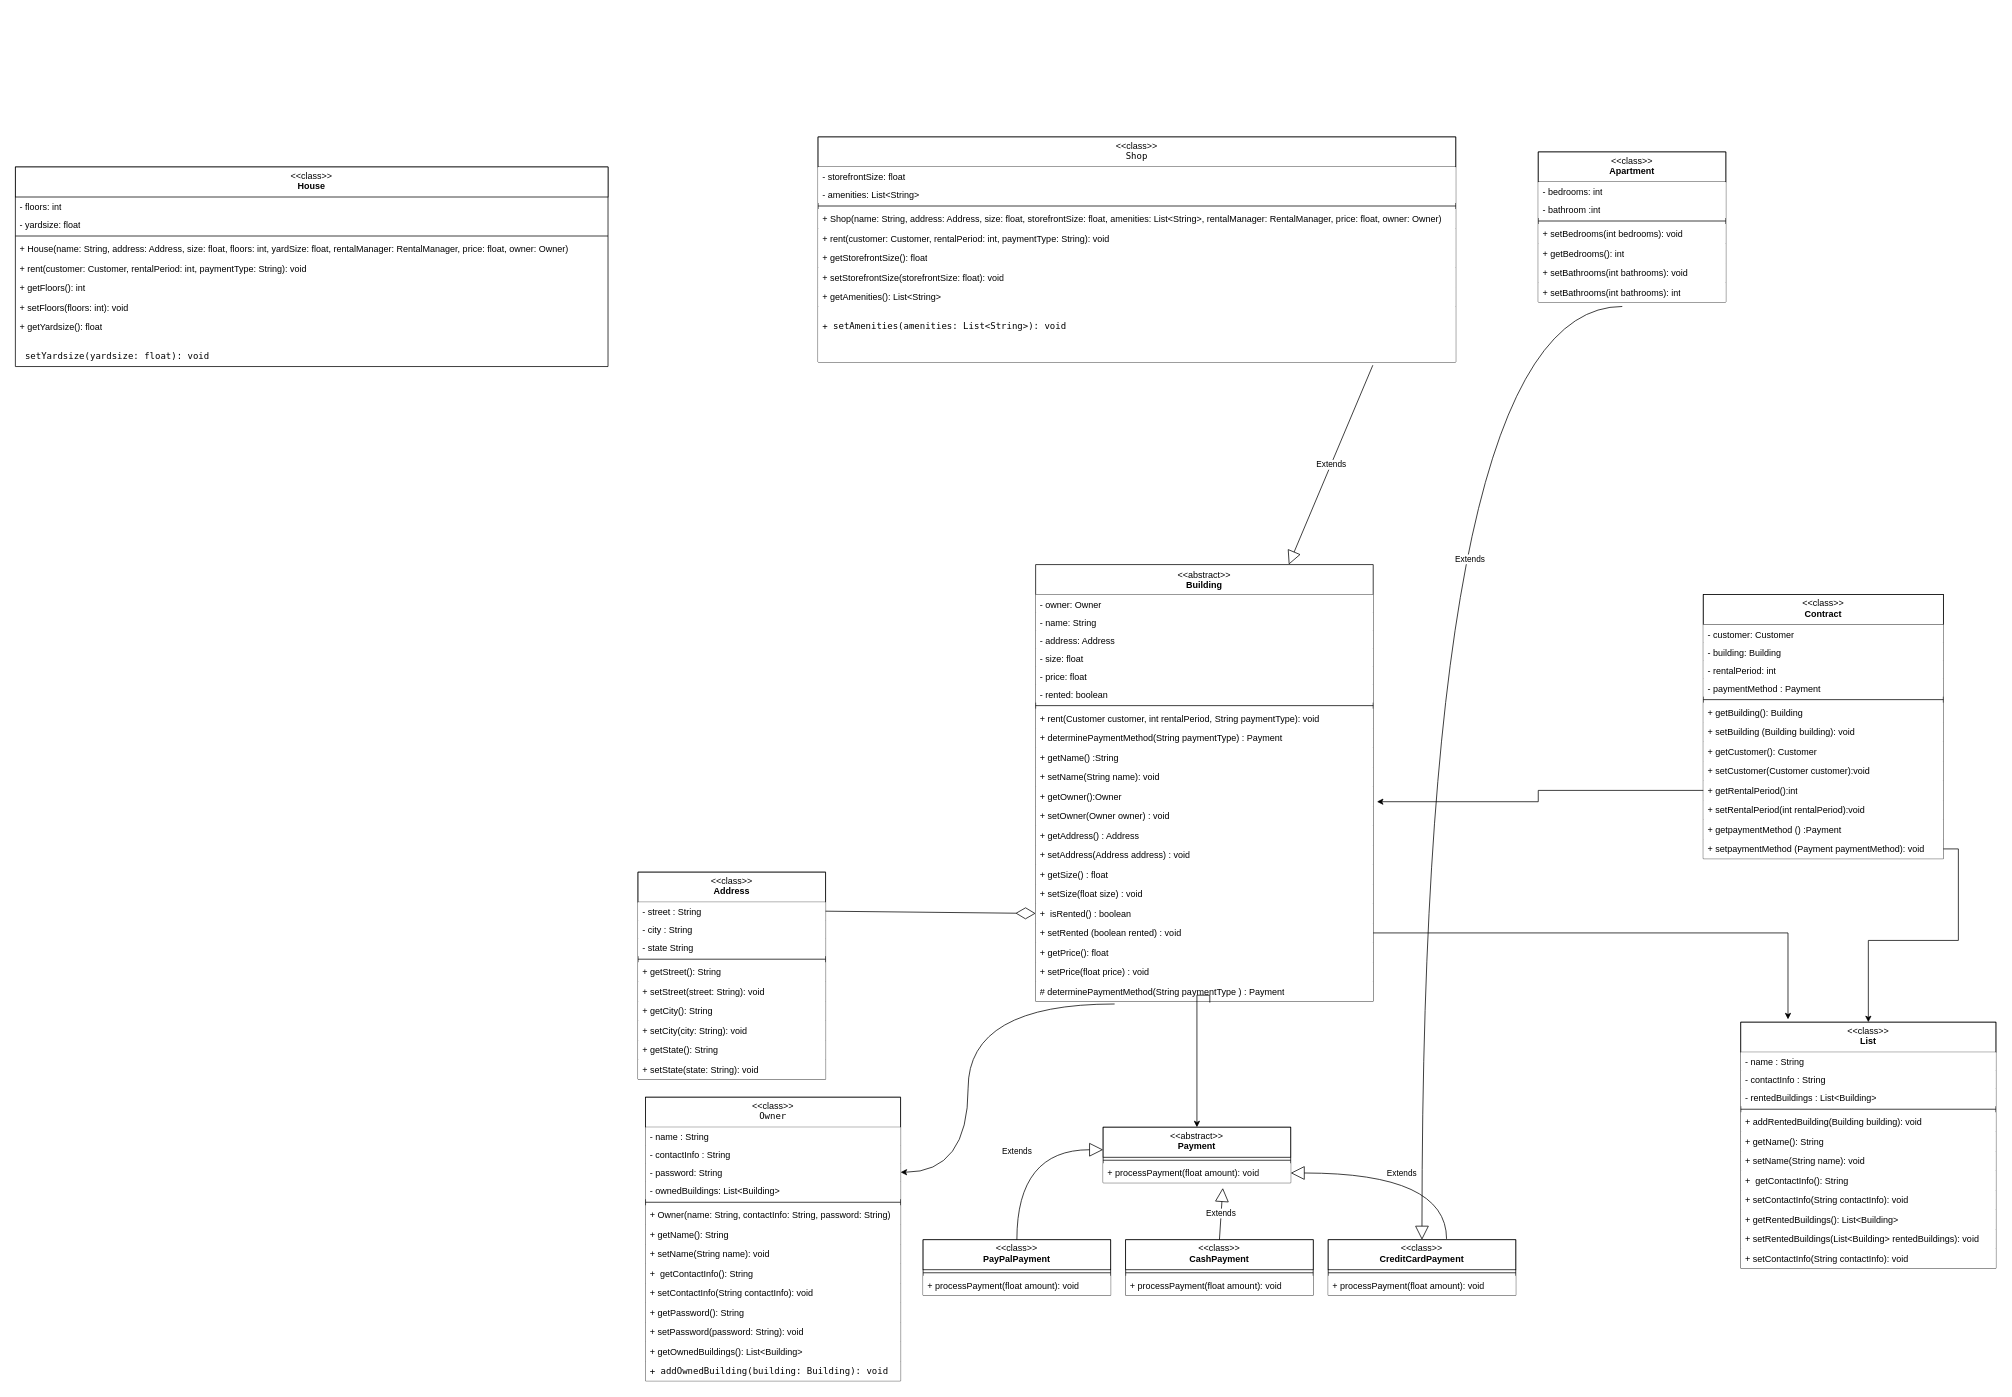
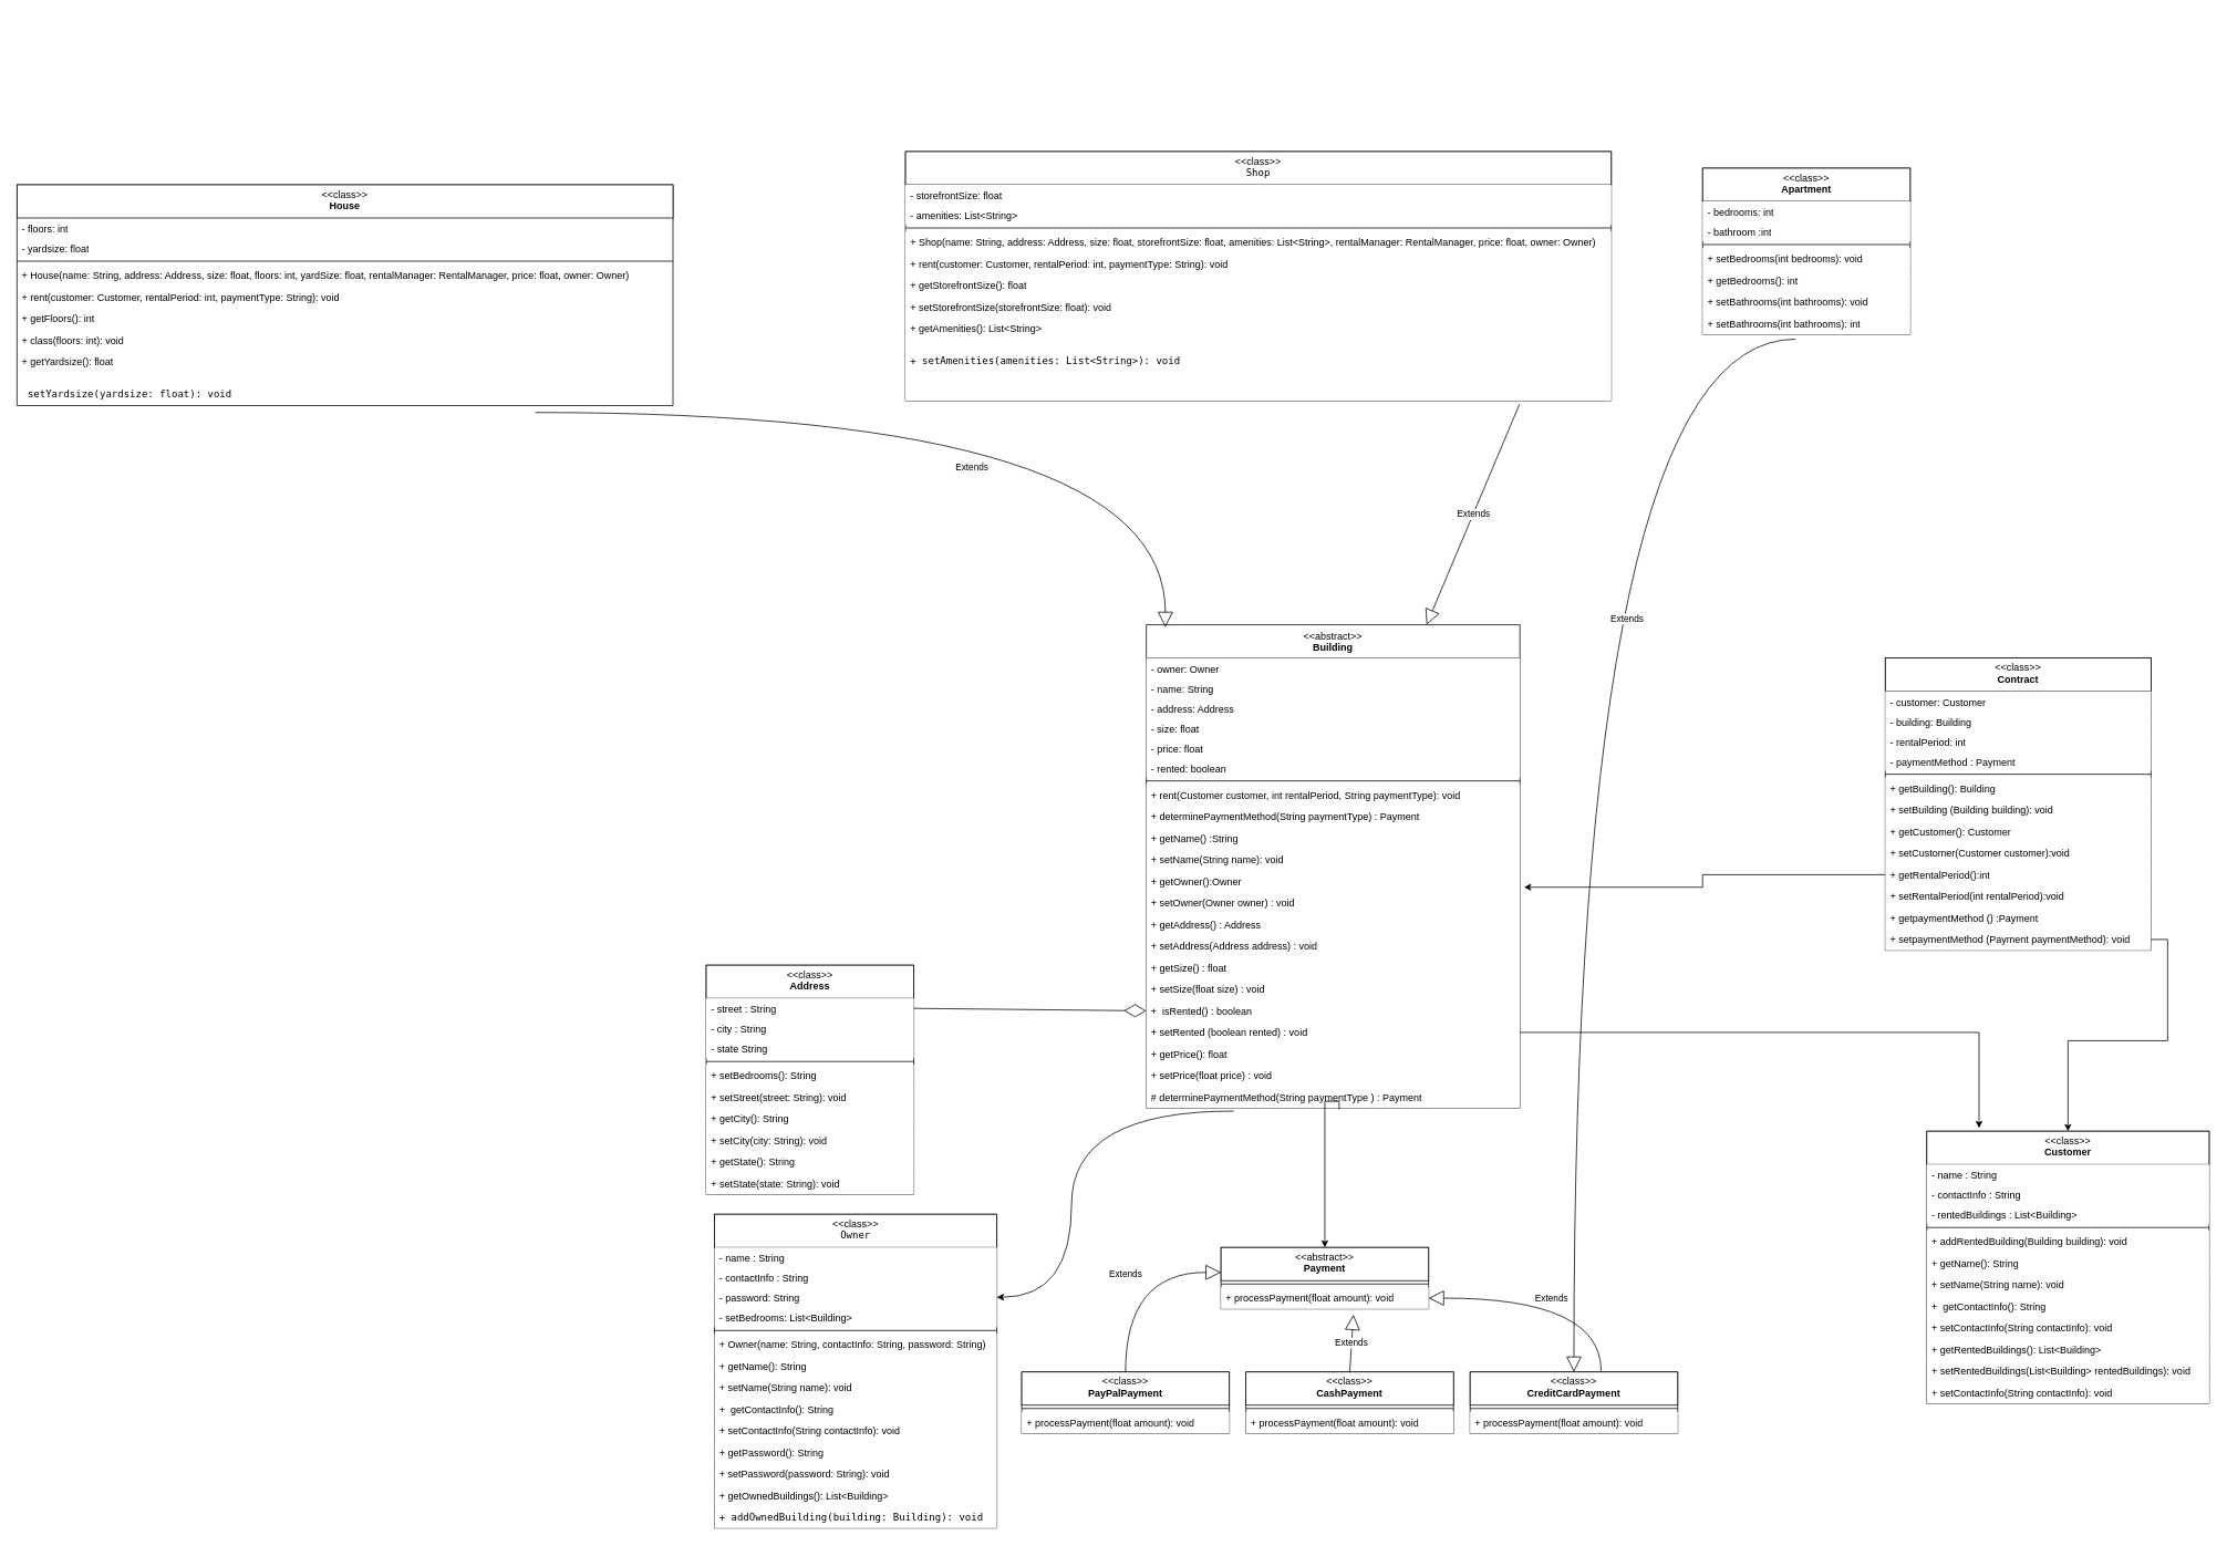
- <mxCell id="84" value="&lt;div&gt;+ setFloors(floors: &lt;span class=&quot;hljs-type&quot;&gt;int&lt;/span&gt;): &lt;span class=&quot;hljs-keyword&quot;&gt;void&lt;/span&gt;&lt;br&gt;&lt;/div&gt;" style="text;strokeColor=none;fillColor=none;align=left;verticalAlign=top;spacingLeft=4;spacingRight=4;overflow=hidden;rotatable=0;points=[[0,0.5],[1,0.5]];portConstraint=eastwest;whiteSpace=wrap;html=1;" vertex="1" parent="76"><mxGeometry y="174" width="790" height="26" as="geometry" /></mxCell>
+ <mxCell id="84" value="&lt;div&gt;+ class(floors: &lt;span class=&quot;hljs-type&quot;&gt;int&lt;/span&gt;): &lt;span class=&quot;hljs-keyword&quot;&gt;void&lt;/span&gt;&lt;br&gt;&lt;/div&gt;" style="text;strokeColor=none;fillColor=none;align=left;verticalAlign=top;spacingLeft=4;spacingRight=4;overflow=hidden;rotatable=0;points=[[0,0.5],[1,0.5]];portConstraint=eastwest;whiteSpace=wrap;html=1;" vertex="1" parent="76"><mxGeometry y="174" width="790" height="26" as="geometry" /></mxCell>
+ <mxCell id="141" value="Extends" style="endArrow=block;endSize=16;endFill=0;html=1;rounded=0;exitX=0.79;exitY=1.206;exitDx=0;exitDy=0;exitPerimeter=0;edgeStyle=orthogonalEdgeStyle;curved=1;entryX=0.051;entryY=0.005;entryDx=0;entryDy=0;entryPerimeter=0;fillColor=#FFFFFF;" edge="1" parent="1" source="86" target="18"><mxGeometry x="0.034" y="-66" width="160" relative="1" as="geometry"><mxPoint x="1012" y="891" as="sourcePoint" /><mxPoint x="1004" y="552" as="targetPoint" /><mxPoint as="offset" /></mxGeometry></mxCell>
- <mxCell id="47" value="&lt;div&gt;+ getStreet(): String&lt;/div&gt;&lt;div&gt;&lt;br&gt;&lt;/div&gt;" style="text;strokeColor=none;fillColor=#FFFFFF;align=left;verticalAlign=top;spacingLeft=4;spacingRight=4;overflow=hidden;rotatable=0;points=[[0,0.5],[1,0.5]];portConstraint=eastwest;whiteSpace=wrap;html=1;" vertex="1" parent="41"><mxGeometry y="120" width="250" height="26" as="geometry" /></mxCell>
+ <mxCell id="47" value="&lt;div&gt;+ setBedrooms(): String&lt;/div&gt;&lt;div&gt;&lt;br&gt;&lt;/div&gt;" style="text;strokeColor=none;fillColor=#FFFFFF;align=left;verticalAlign=top;spacingLeft=4;spacingRight=4;overflow=hidden;rotatable=0;points=[[0,0.5],[1,0.5]];portConstraint=eastwest;whiteSpace=wrap;html=1;" vertex="1" parent="41"><mxGeometry y="120" width="250" height="26" as="geometry" /></mxCell>
- <mxCell id="63" value="&lt;p style=&quot;margin:5px;&quot;&gt;&amp;lt;&amp;lt;class&amp;gt;&amp;gt;&lt;br&gt;&lt;b&gt;List&lt;/b&gt;&lt;br&gt;&lt;/p&gt;" style="shape=rect;html=1;overflow=fill;whiteSpace=wrap;align=center;fillColor=#FFFFFF;" vertex="1" parent="62"><mxGeometry width="340" height="40" as="geometry" /></mxCell>
+ <mxCell id="63" value="&lt;p style=&quot;margin:5px;&quot;&gt;&amp;lt;&amp;lt;class&amp;gt;&amp;gt;&lt;br&gt;&lt;b&gt;Customer&lt;/b&gt;&lt;br&gt;&lt;/p&gt;" style="shape=rect;html=1;overflow=fill;whiteSpace=wrap;align=center;fillColor=#FFFFFF;" vertex="1" parent="62"><mxGeometry width="340" height="40" as="geometry" /></mxCell>
- <mxCell id="92" value="&lt;div&gt;- ownedBuildings: List&amp;lt;Building&amp;gt;&amp;nbsp;&lt;br&gt;&lt;/div&gt;" style="text;strokeColor=none;fillColor=#FFFFFF;align=left;verticalAlign=top;spacingLeft=4;spacingRight=4;overflow=hidden;rotatable=0;points=[[0,0.5],[1,0.5]];portConstraint=eastwest;whiteSpace=wrap;html=1;" vertex="1" parent="87"><mxGeometry y="112" width="340" height="24" as="geometry" /></mxCell>
+ <mxCell id="92" value="&lt;div&gt;- setBedrooms: List&amp;lt;Building&amp;gt;&amp;nbsp;&lt;br&gt;&lt;/div&gt;" style="text;strokeColor=none;fillColor=#FFFFFF;align=left;verticalAlign=top;spacingLeft=4;spacingRight=4;overflow=hidden;rotatable=0;points=[[0,0.5],[1,0.5]];portConstraint=eastwest;whiteSpace=wrap;html=1;" vertex="1" parent="87"><mxGeometry y="112" width="340" height="24" as="geometry" /></mxCell>
